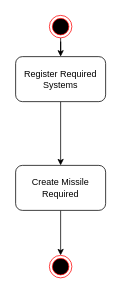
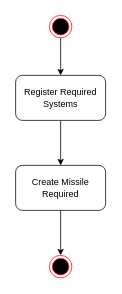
- <mxCell id="5" value="Register Required Systems" style="rounded=1;whiteSpace=wrap;html=1;" vertex="1" parent="1"><mxGeometry x="20" y="75" width="120" height="60" as="geometry" /></mxCell>
+ <mxCell id="5" value="Register Required Systems" style="rounded=1;whiteSpace=wrap;html=1;" vertex="1" parent="1"><mxGeometry x="20" y="100" width="120" height="60" as="geometry" /></mxCell>
